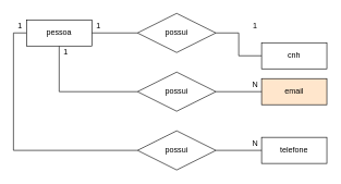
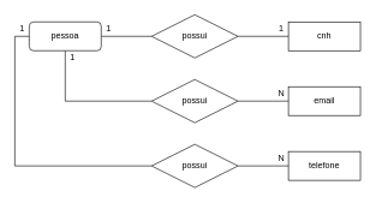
- <mxCell id="5" value="pessoa" style="whiteSpace=wrap;html=1;align=center;" vertex="1" parent="1"><mxGeometry x="40" y="30" width="100" height="40" as="geometry" /></mxCell>
+ <mxCell id="5" value="pessoa" style="whiteSpace=wrap;html=1;align=center;rounded=1;" vertex="1" parent="1"><mxGeometry x="40" y="30" width="100" height="40" as="geometry" /></mxCell>
- <mxCell id="8" value="cnh" style="whiteSpace=wrap;html=1;align=center;" vertex="1" parent="1"><mxGeometry x="400" y="65" width="100" height="40" as="geometry" /></mxCell>
+ <mxCell id="8" value="cnh" style="whiteSpace=wrap;html=1;align=center;" vertex="1" parent="1"><mxGeometry x="400" y="30" width="100" height="40" as="geometry" /></mxCell>
- <mxCell id="9" value="email" style="whiteSpace=wrap;html=1;align=center;fillColor=#ffe6cc;" vertex="1" parent="1"><mxGeometry x="400" y="120" width="100" height="40" as="geometry" /></mxCell>
+ <mxCell id="9" value="email" style="whiteSpace=wrap;html=1;align=center;" vertex="1" parent="1"><mxGeometry x="400" y="120" width="100" height="40" as="geometry" /></mxCell>
